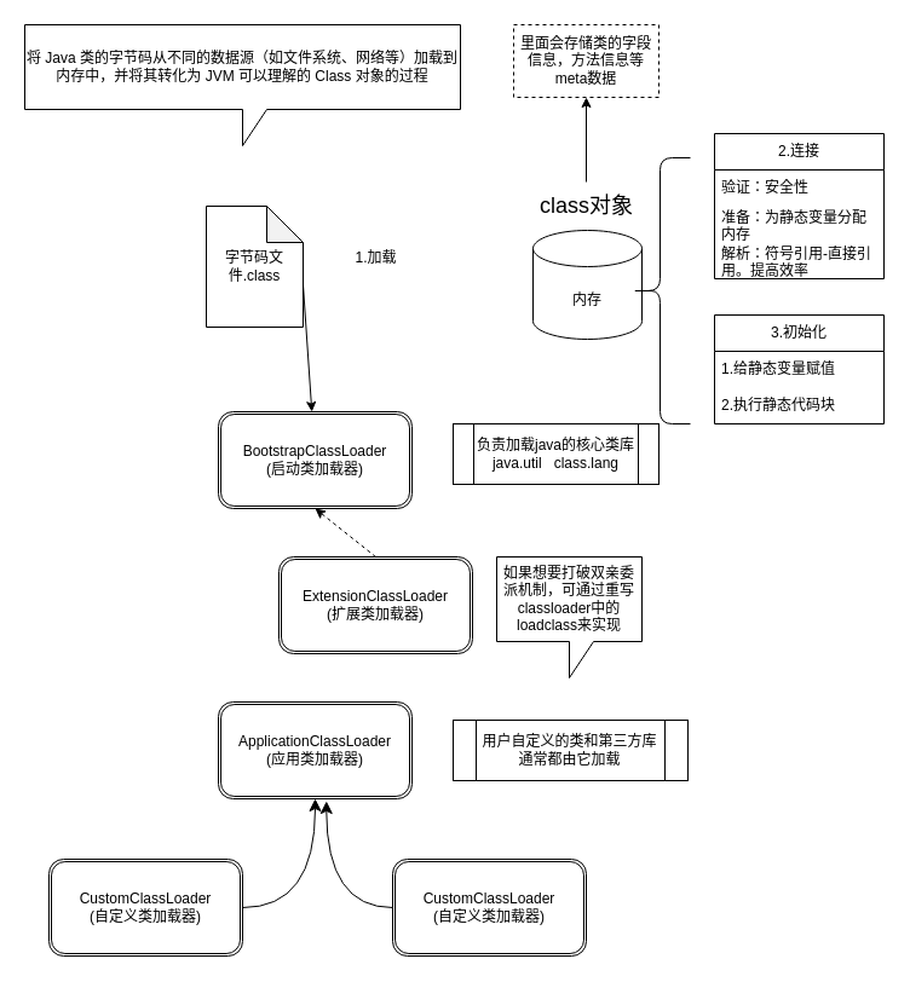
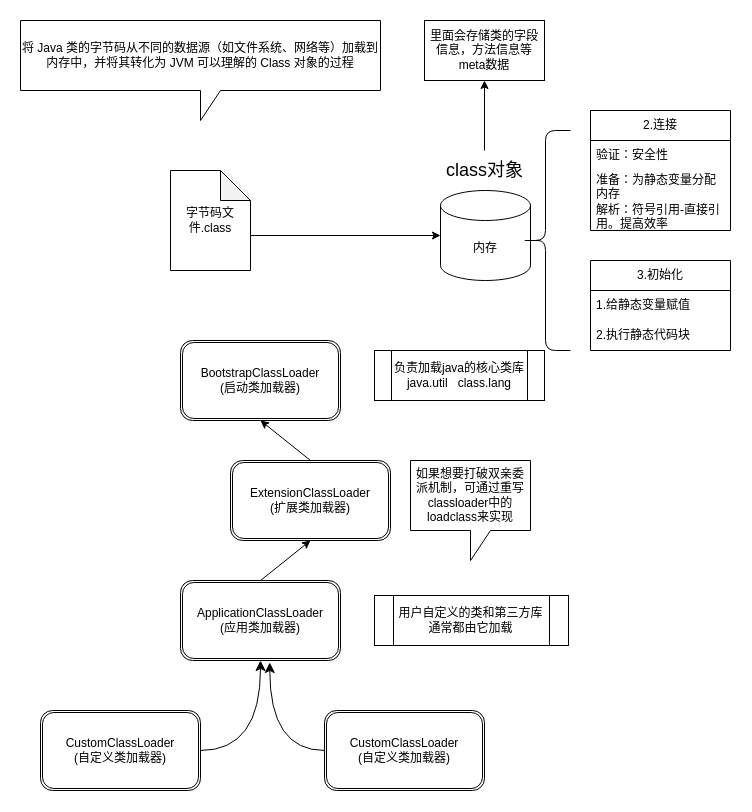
- <mxCell id="16" value="里面会存储类的字段信息，方法信息等meta数据" style="whiteSpace=wrap;html=1;dashed=1;" vertex="1" parent="1"><mxGeometry x="424" y="20" width="120" height="60" as="geometry" /></mxCell>
+ <mxCell id="16" value="里面会存储类的字段信息，方法信息等meta数据" style="whiteSpace=wrap;html=1;" vertex="1" parent="1"><mxGeometry x="424" y="20" width="120" height="60" as="geometry" /></mxCell>
- <mxCell id="17" value="1.加载" style="text;html=1;align=center;verticalAlign=middle;resizable=0;points=[];autosize=1;strokeColor=none;fillColor=none;" vertex="1" parent="1"><mxGeometry x="280" y="198" width="60" height="30" as="geometry" /></mxCell>
- <mxCell id="5" value="" style="endArrow=classic;html=1;rounded=0;exitX=0;exitY=0;exitDx=80;exitDy=65;exitPerimeter=0;" edge="1" parent="1" source="3" target="18"><mxGeometry width="50" height="50" relative="1" as="geometry"><mxPoint x="350" y="370" as="sourcePoint" /><mxPoint x="400" y="320" as="targetPoint" /></mxGeometry></mxCell>
+ <mxCell id="5" value="" style="endArrow=classic;html=1;rounded=0;exitX=0;exitY=0;exitDx=80;exitDy=65;exitPerimeter=0;" edge="1" parent="1" source="3" target="4"><mxGeometry width="50" height="50" relative="1" as="geometry"><mxPoint x="350" y="370" as="sourcePoint" /><mxPoint x="400" y="320" as="targetPoint" /></mxGeometry></mxCell>
- <mxCell id="26" value="" style="endArrow=classic;html=1;rounded=0;entryX=0.5;entryY=1;entryDx=0;entryDy=0;exitX=0.5;exitY=0;exitDx=0;exitDy=0;dashed=1;" edge="1" parent="1" source="19" target="18"><mxGeometry width="50" height="50" relative="1" as="geometry"><mxPoint x="260" y="460" as="sourcePoint" /><mxPoint x="290" y="420" as="targetPoint" /></mxGeometry></mxCell>
+ <mxCell id="26" value="" style="endArrow=classic;html=1;rounded=0;entryX=0.5;entryY=1;entryDx=0;entryDy=0;exitX=0.5;exitY=0;exitDx=0;exitDy=0;" edge="1" parent="1" source="19" target="18"><mxGeometry width="50" height="50" relative="1" as="geometry"><mxPoint x="260" y="460" as="sourcePoint" /><mxPoint x="290" y="420" as="targetPoint" /></mxGeometry></mxCell>
+ <mxCell id="25" value="" style="endArrow=classic;html=1;rounded=0;exitX=0.5;exitY=0;exitDx=0;exitDy=0;entryX=0.5;entryY=1;entryDx=0;entryDy=0;" edge="1" parent="1" source="20" target="19"><mxGeometry width="50" height="50" relative="1" as="geometry"><mxPoint x="380" y="570" as="sourcePoint" /><mxPoint x="430" y="520" as="targetPoint" /></mxGeometry></mxCell>
